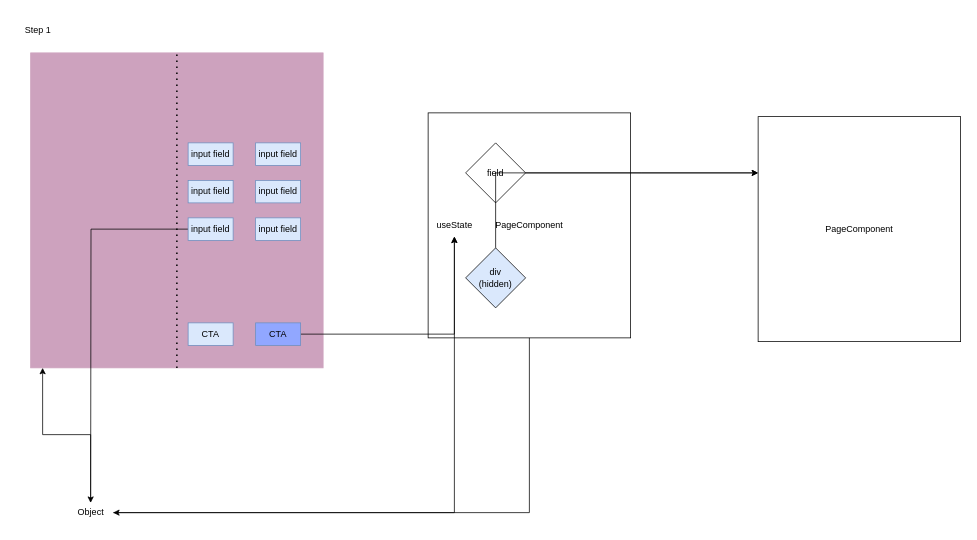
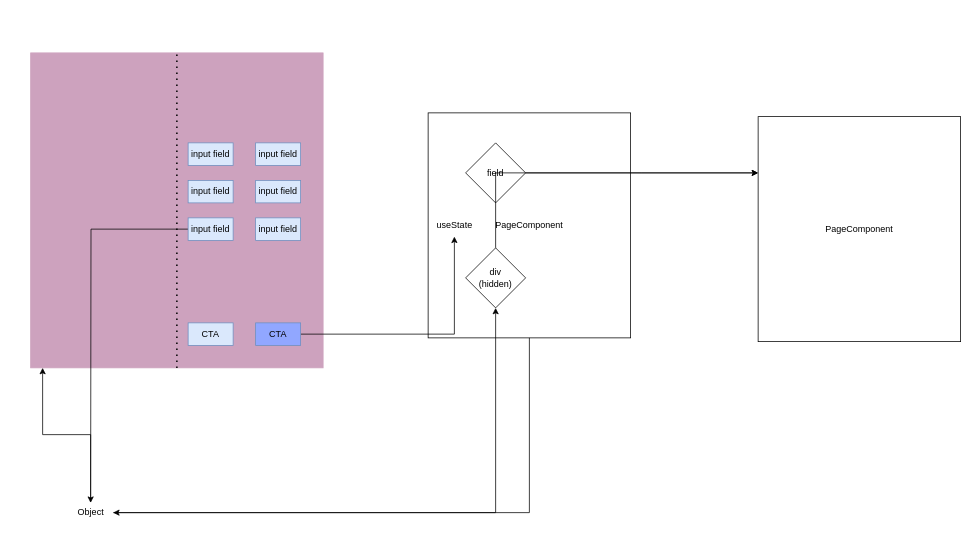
- <mxCell id="19" value="Step 1" style="text;html=1;strokeColor=none;fillColor=none;align=center;verticalAlign=middle;whiteSpace=wrap;rounded=0;" vertex="1" parent="1"><mxGeometry x="20" y="20" width="60" height="40" as="geometry" /></mxCell>
- <mxCell id="23" value="div&lt;br&gt;(hidden)" style="rhombus;whiteSpace=wrap;html=1;fillColor=#dae8fc;" vertex="1" parent="1"><mxGeometry x="620" y="330" width="80" height="80" as="geometry" /></mxCell>
+ <mxCell id="23" value="div&lt;br&gt;(hidden)" style="rhombus;whiteSpace=wrap;html=1;" vertex="1" parent="1"><mxGeometry x="620" y="330" width="80" height="80" as="geometry" /></mxCell>
- <mxCell id="15" value="" style="edgeStyle=orthogonalEdgeStyle;rounded=0;orthogonalLoop=1;jettySize=auto;html=1;" edge="1" parent="1" source="17" target="18"><mxGeometry relative="1" as="geometry" /></mxCell>
+ <mxCell id="15" value="" style="edgeStyle=orthogonalEdgeStyle;rounded=0;orthogonalLoop=1;jettySize=auto;html=1;" edge="1" parent="1" source="17" target="23"><mxGeometry relative="1" as="geometry" /></mxCell>
